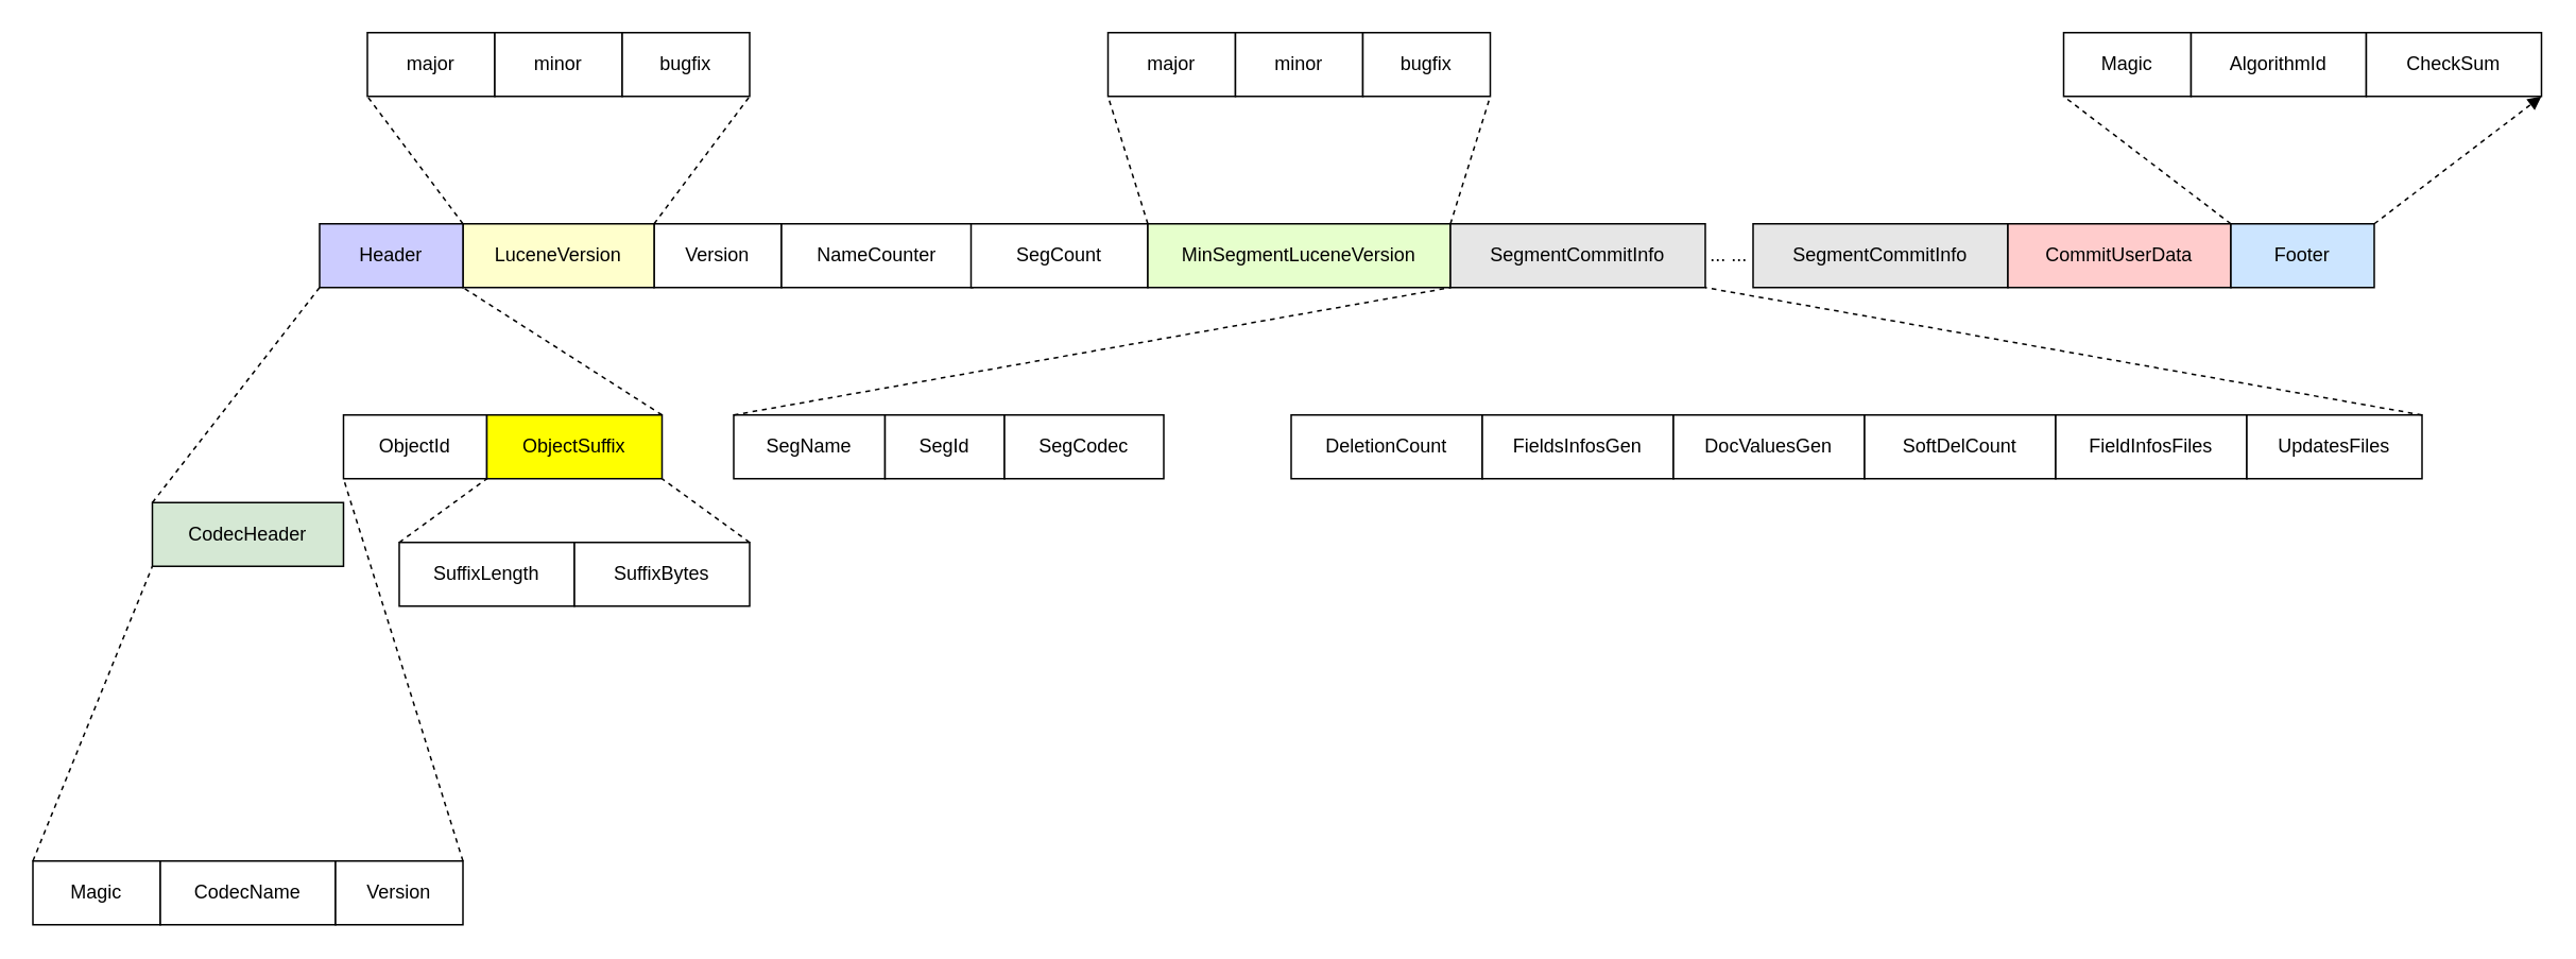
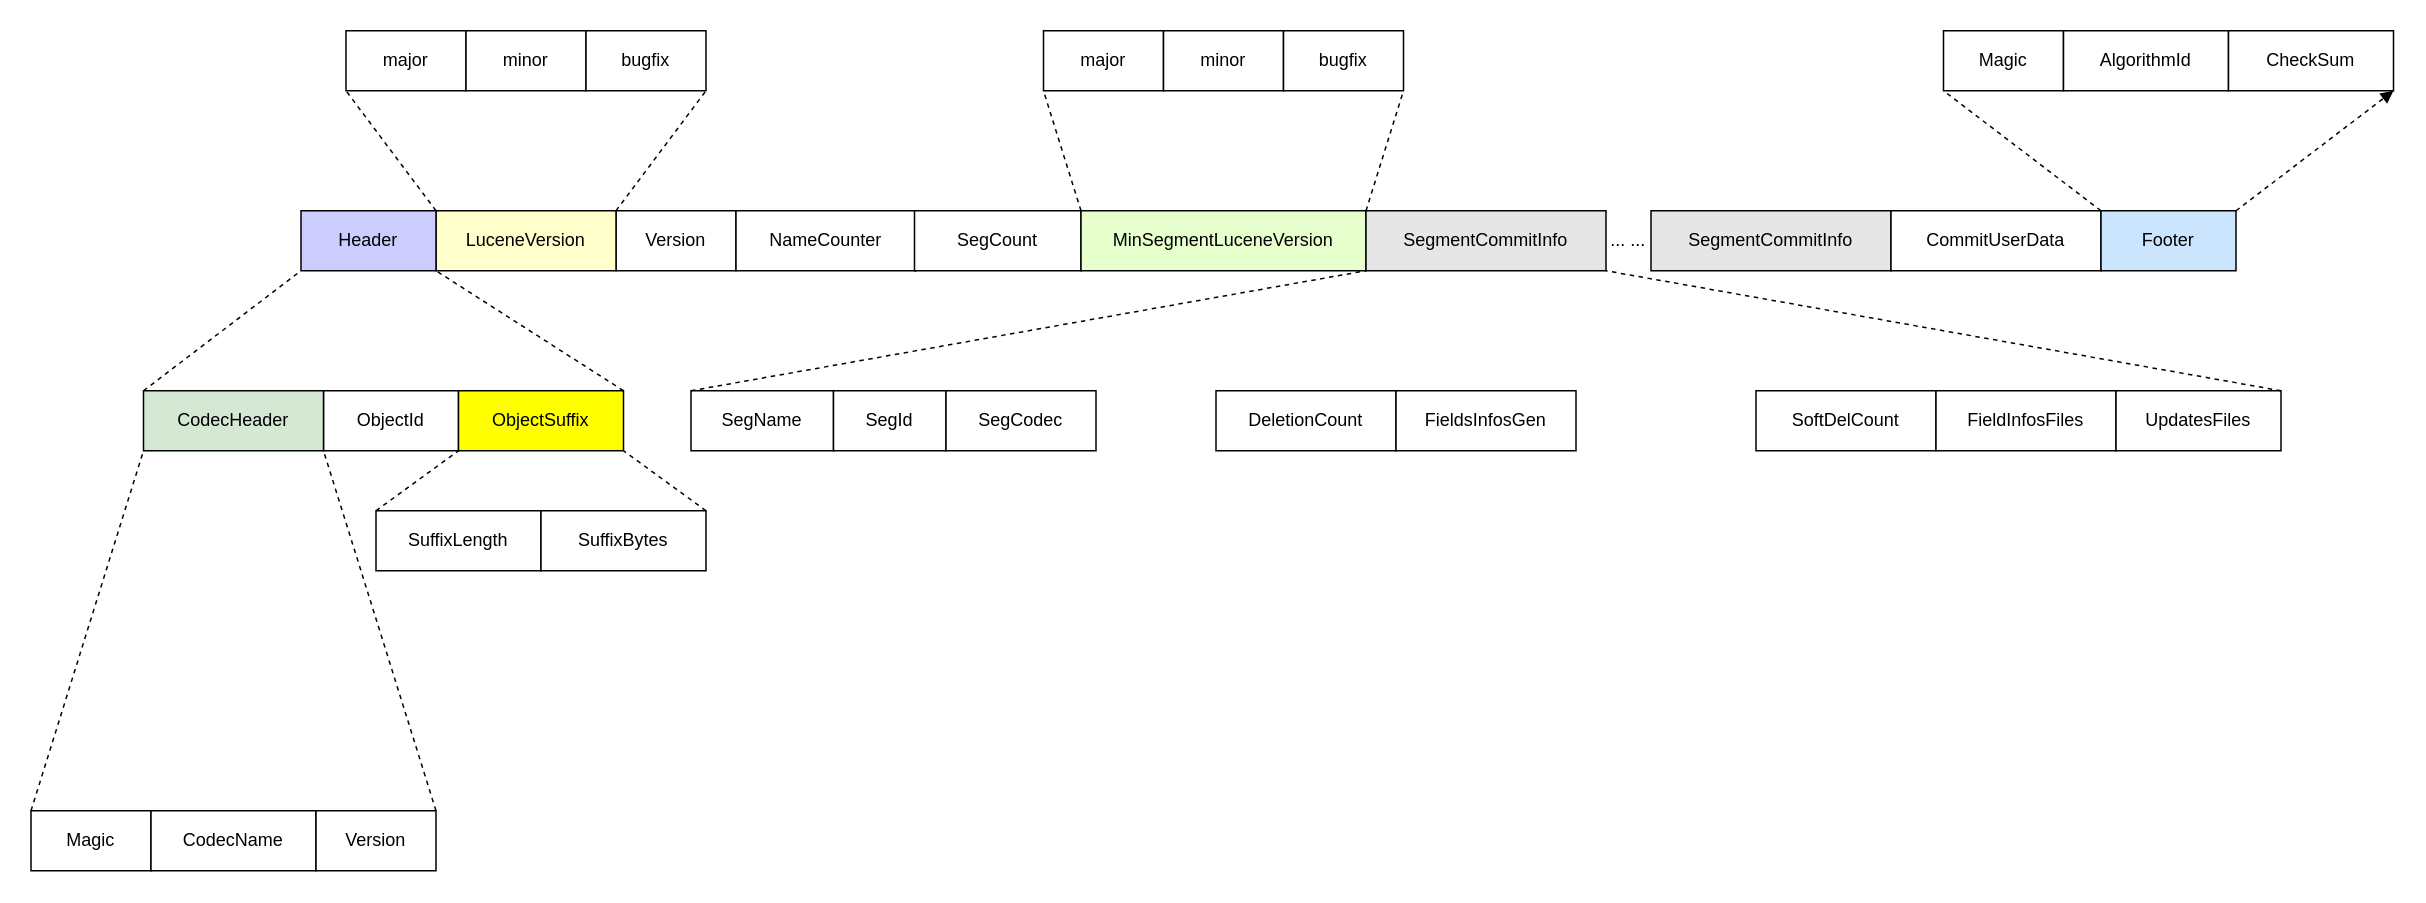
- <mxCell id="7" value="CommitUserData" style="rounded=0;whiteSpace=wrap;html=1;fillColor=#FFCCCC;" parent="1" vertex="1"><mxGeometry x="1260" y="140" width="140" height="40" as="geometry" /></mxCell>
+ <mxCell id="7" value="CommitUserData" style="rounded=0;whiteSpace=wrap;html=1;fillColor=#ffffff;" parent="1" vertex="1"><mxGeometry x="1260" y="140" width="140" height="40" as="geometry" /></mxCell>
- <mxCell id="36" value="DocValuesGen" style="rounded=0;whiteSpace=wrap;html=1;" parent="29" vertex="1"><mxGeometry x="590" y="120" width="120" height="40" as="geometry" /></mxCell>
- <mxCell id="54" value="CodecHeader" style="rounded=0;whiteSpace=wrap;html=1;fillColor=#d5e8d4;strokeColor=#000000;" parent="53" vertex="1"><mxGeometry x="75" y="55" width="120" height="40" as="geometry" /></mxCell>
+ <mxCell id="54" value="CodecHeader" style="rounded=0;whiteSpace=wrap;html=1;fillColor=#d5e8d4;strokeColor=#000000;" parent="53" vertex="1"><mxGeometry x="75" width="120" height="40" as="geometry" /></mxCell>
